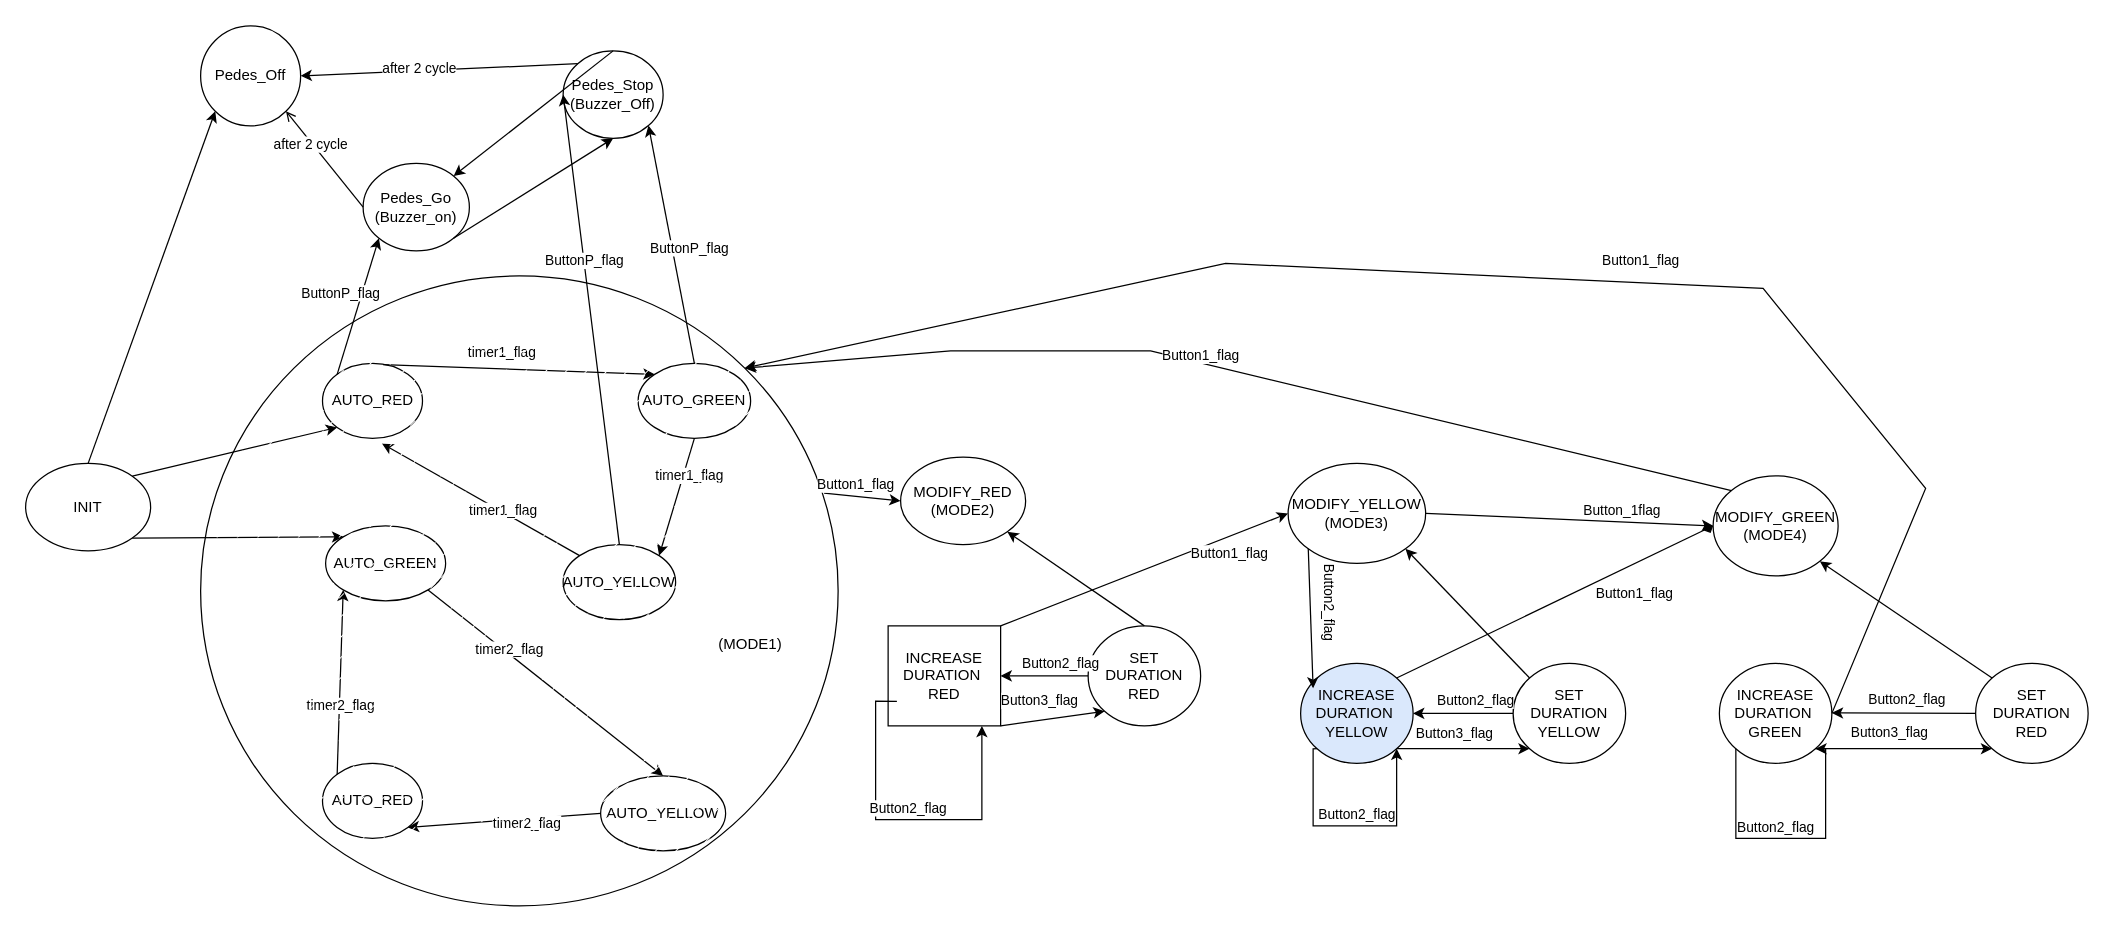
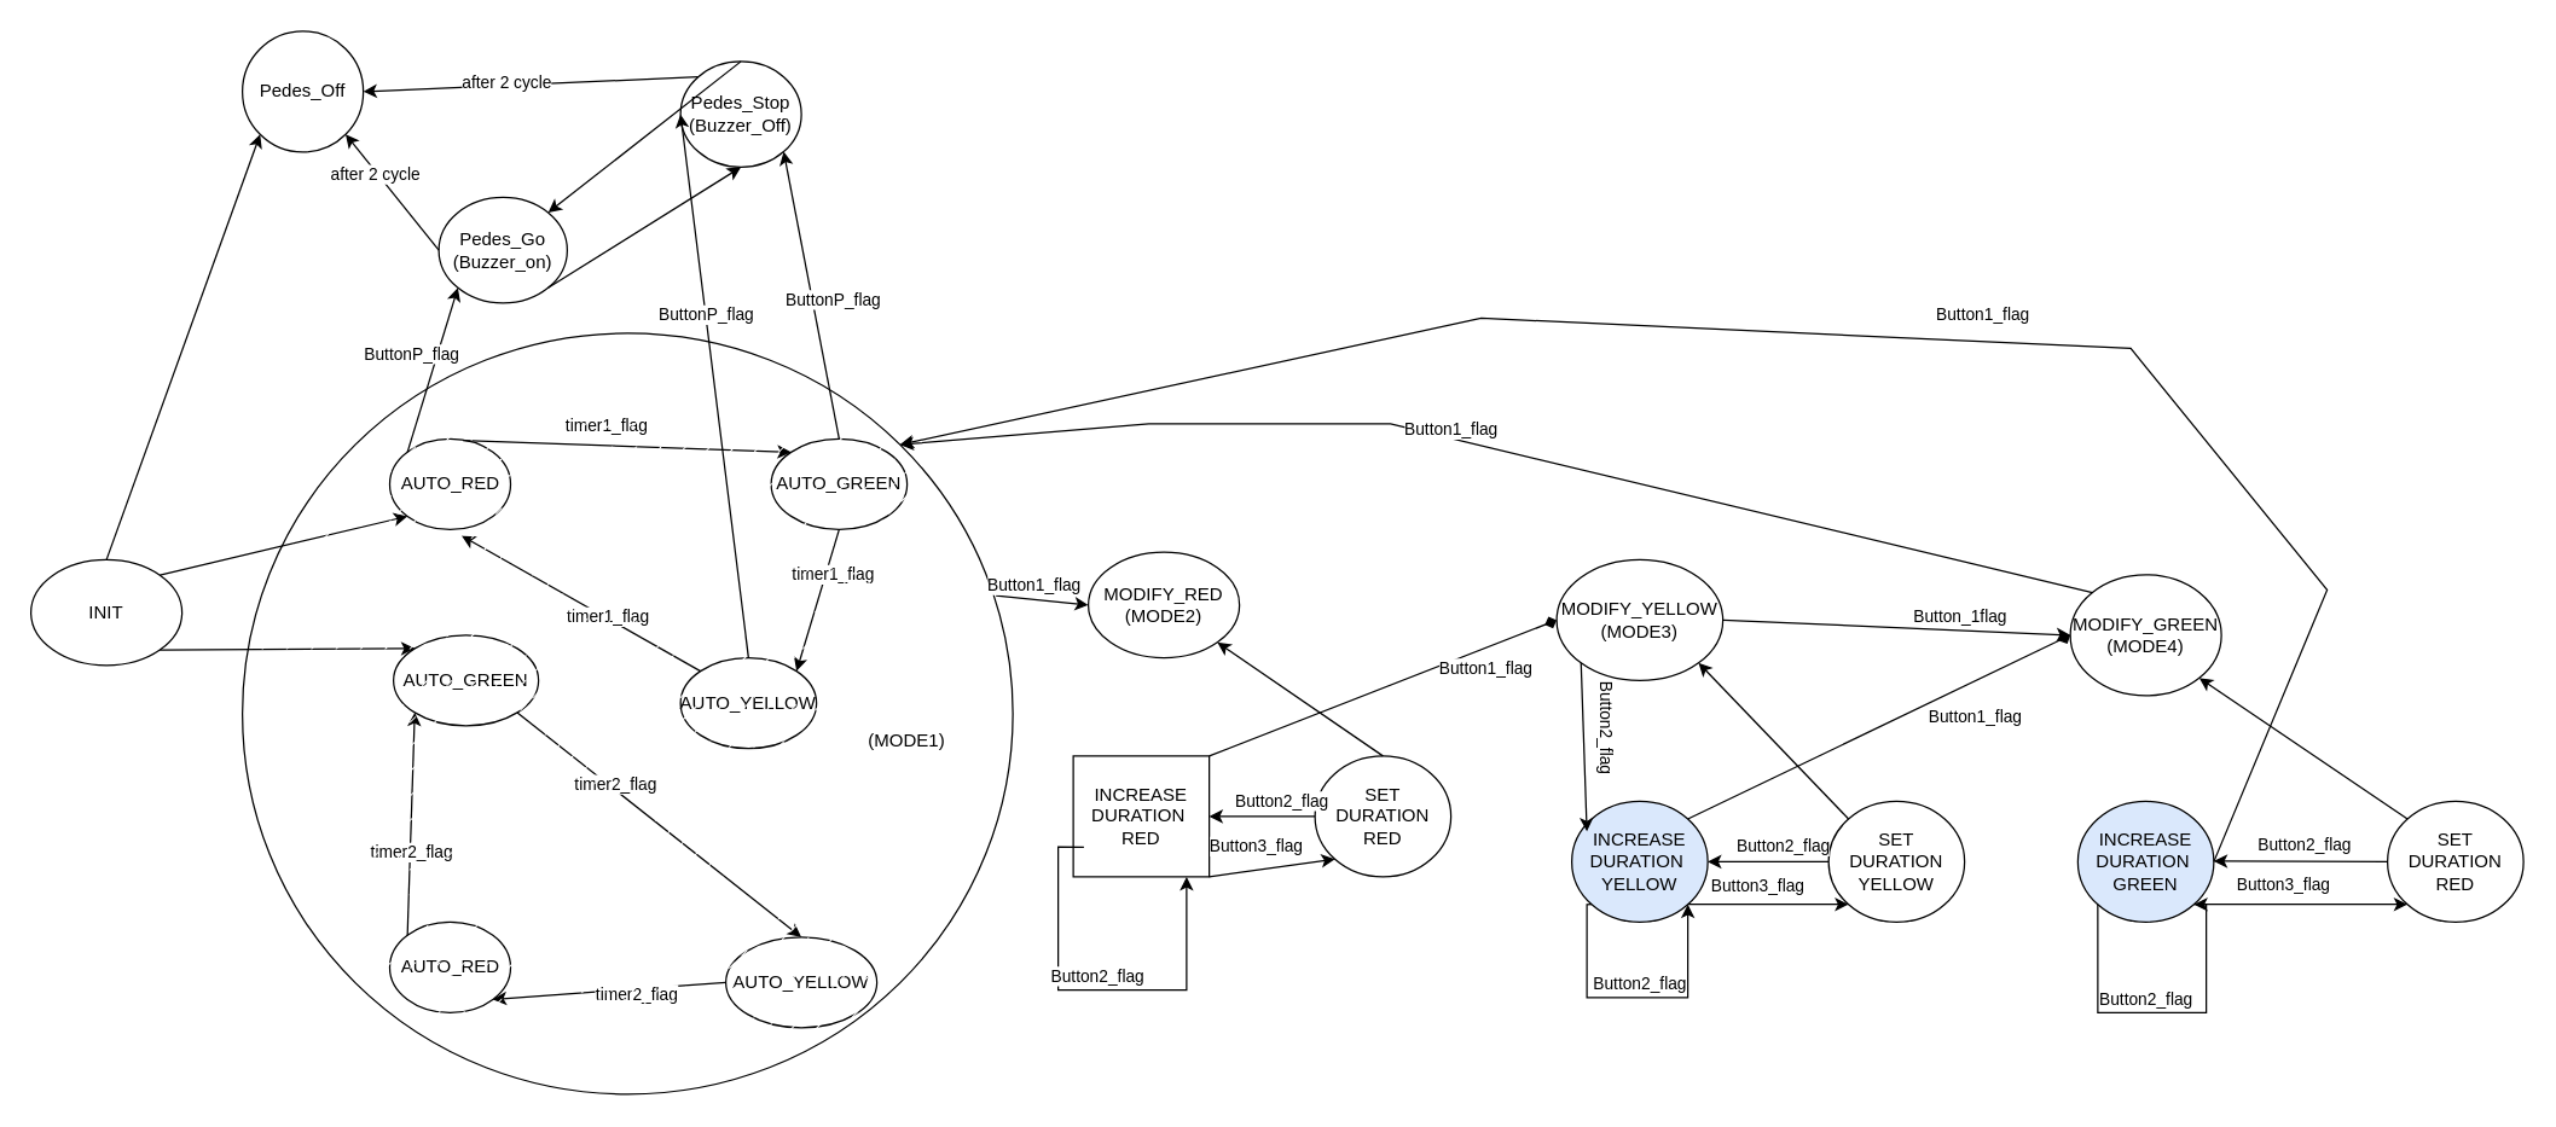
- <mxCell id="56" value="" style="endArrow=open;html=1;rounded=0;exitX=0;exitY=0.5;exitDx=0;exitDy=0;entryX=1;entryY=1;entryDx=0;entryDy=0;" edge="1" parent="1" source="42" target="44"><mxGeometry width="50" height="50" relative="1" as="geometry"><mxPoint x="410" y="110" as="sourcePoint" /><mxPoint x="460" y="60" as="targetPoint" /></mxGeometry></mxCell>
+ <mxCell id="56" value="" style="endArrow=classic;html=1;rounded=0;exitX=0;exitY=0.5;exitDx=0;exitDy=0;entryX=1;entryY=1;entryDx=0;entryDy=0;" edge="1" parent="1" source="42" target="44"><mxGeometry width="50" height="50" relative="1" as="geometry"><mxPoint x="410" y="110" as="sourcePoint" /><mxPoint x="460" y="60" as="targetPoint" /></mxGeometry></mxCell>
- <mxCell id="67" value="" style="endArrow=classic;html=1;rounded=0;entryX=0;entryY=0.5;entryDx=0;entryDy=0;exitX=1;exitY=0;exitDx=0;exitDy=0;" edge="1" parent="1" source="31" target="6"><mxGeometry width="50" height="50" relative="1" as="geometry"><mxPoint x="820" y="500" as="sourcePoint" /><mxPoint x="1110" y="505" as="targetPoint" /></mxGeometry></mxCell>
+ <mxCell id="67" value="" style="endArrow=diamond;html=1;rounded=0;entryX=0;entryY=0.5;entryDx=0;entryDy=0;exitX=1;exitY=0;exitDx=0;exitDy=0;" edge="1" parent="1" source="31" target="6"><mxGeometry width="50" height="50" relative="1" as="geometry"><mxPoint x="820" y="500" as="sourcePoint" /><mxPoint x="1110" y="505" as="targetPoint" /></mxGeometry></mxCell>
- <mxCell id="60" value="(MODE1)" style="text;html=1;strokeColor=none;fillColor=none;align=center;verticalAlign=middle;whiteSpace=wrap;rounded=0;" vertex="1" parent="1"><mxGeometry x="570" y="500" width="60" height="30" as="geometry" /></mxCell>
+ <mxCell id="60" value="(MODE1)" style="text;html=1;strokeColor=none;fillColor=none;align=center;verticalAlign=middle;whiteSpace=wrap;rounded=0;" vertex="1" parent="1"><mxGeometry x="570" y="475" width="60" height="30" as="geometry" /></mxCell>
- <mxCell id="33" value="INCREASE&lt;br&gt;DURATION&amp;nbsp;&lt;br&gt;GREEN" style="ellipse;whiteSpace=wrap;html=1;fillStyle=auto;" vertex="1" parent="1"><mxGeometry x="1375" y="530" width="90" height="80" as="geometry" /></mxCell>
+ <mxCell id="33" value="INCREASE&lt;br&gt;DURATION&amp;nbsp;&lt;br&gt;GREEN" style="ellipse;whiteSpace=wrap;html=1;fillStyle=auto;fillColor=#dae8fc;" vertex="1" parent="1"><mxGeometry x="1375" y="530" width="90" height="80" as="geometry" /></mxCell>
